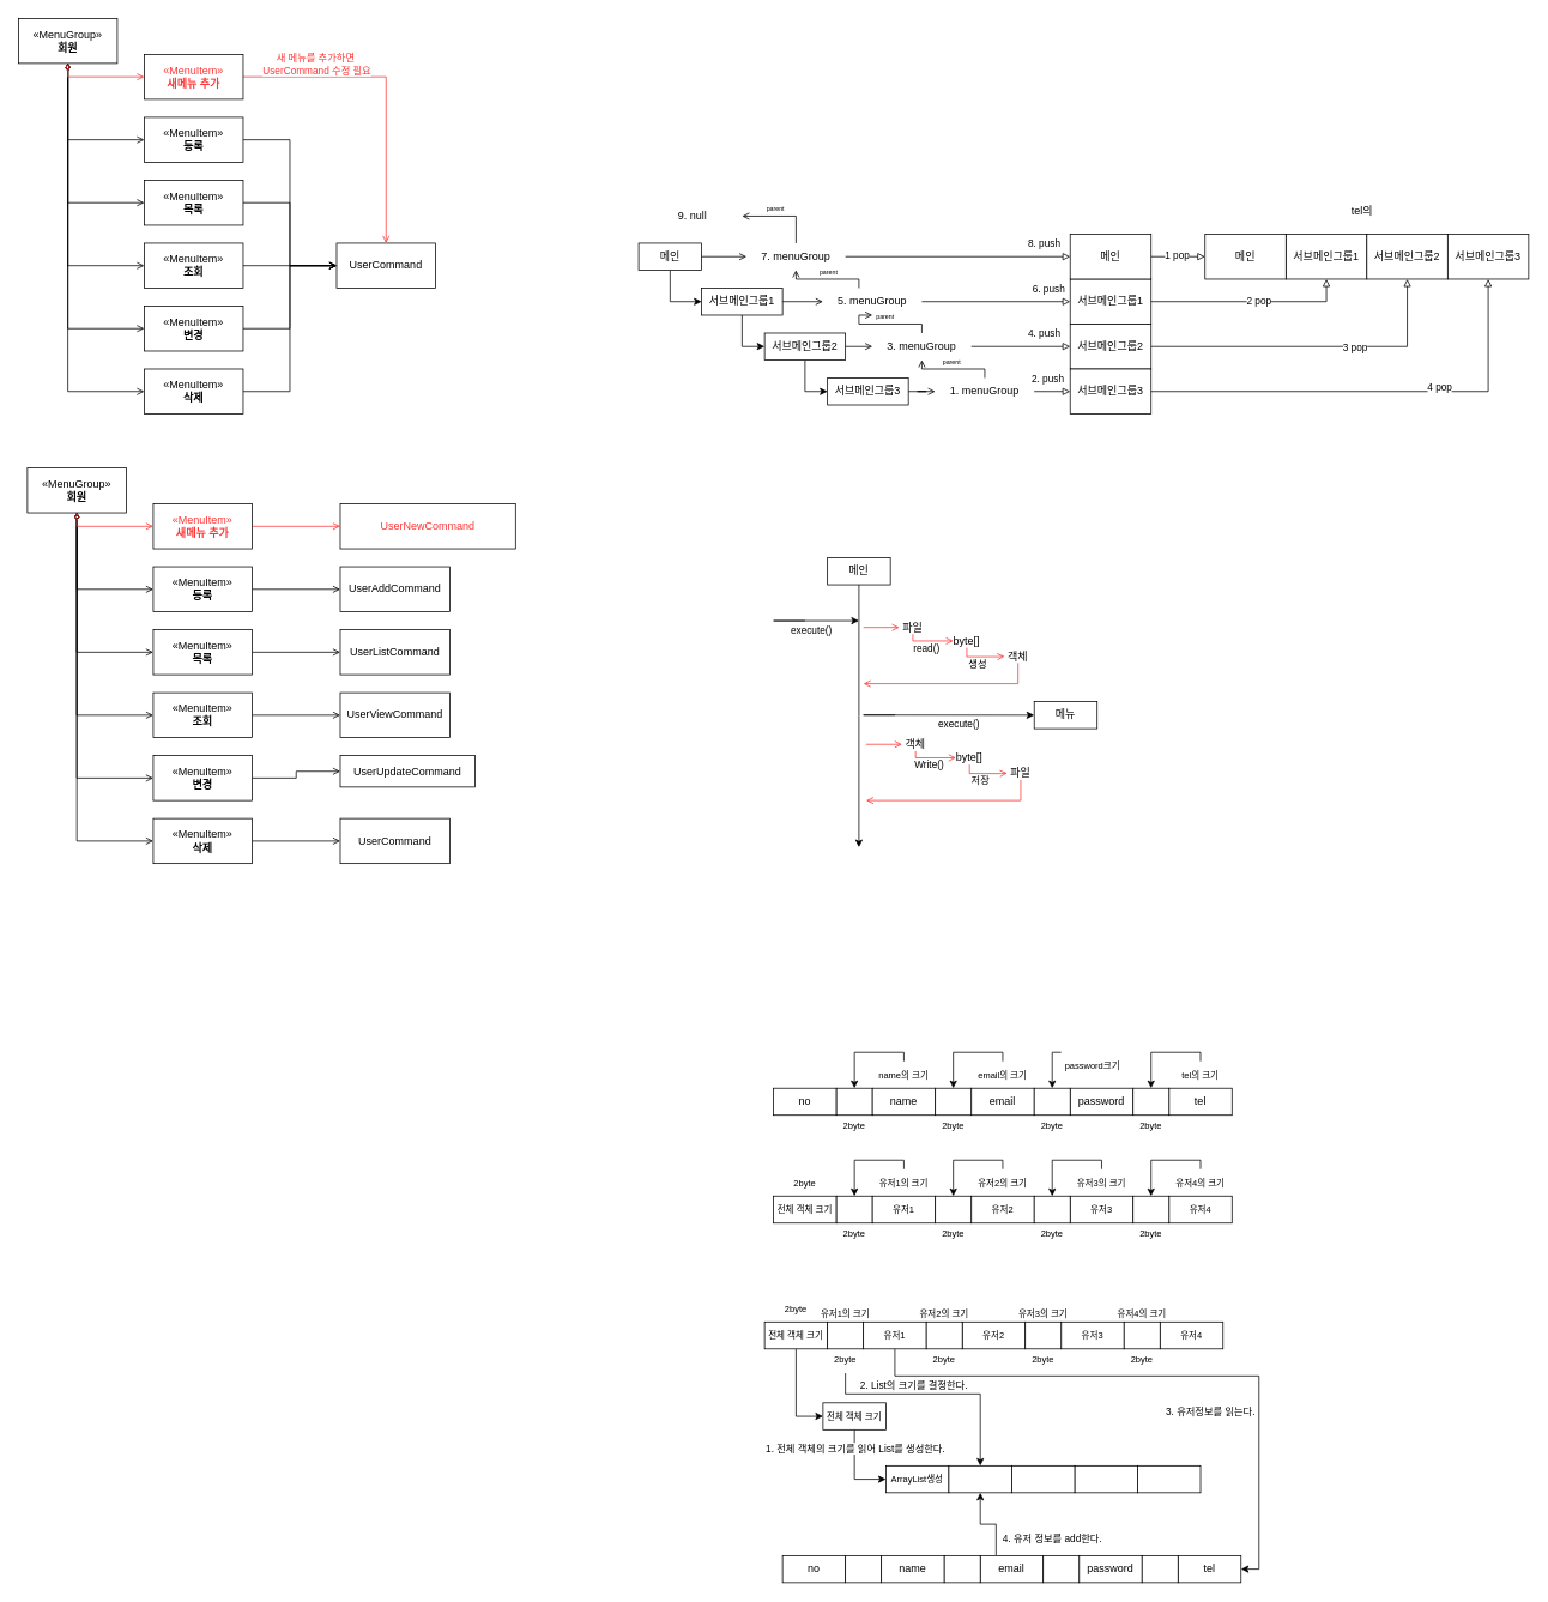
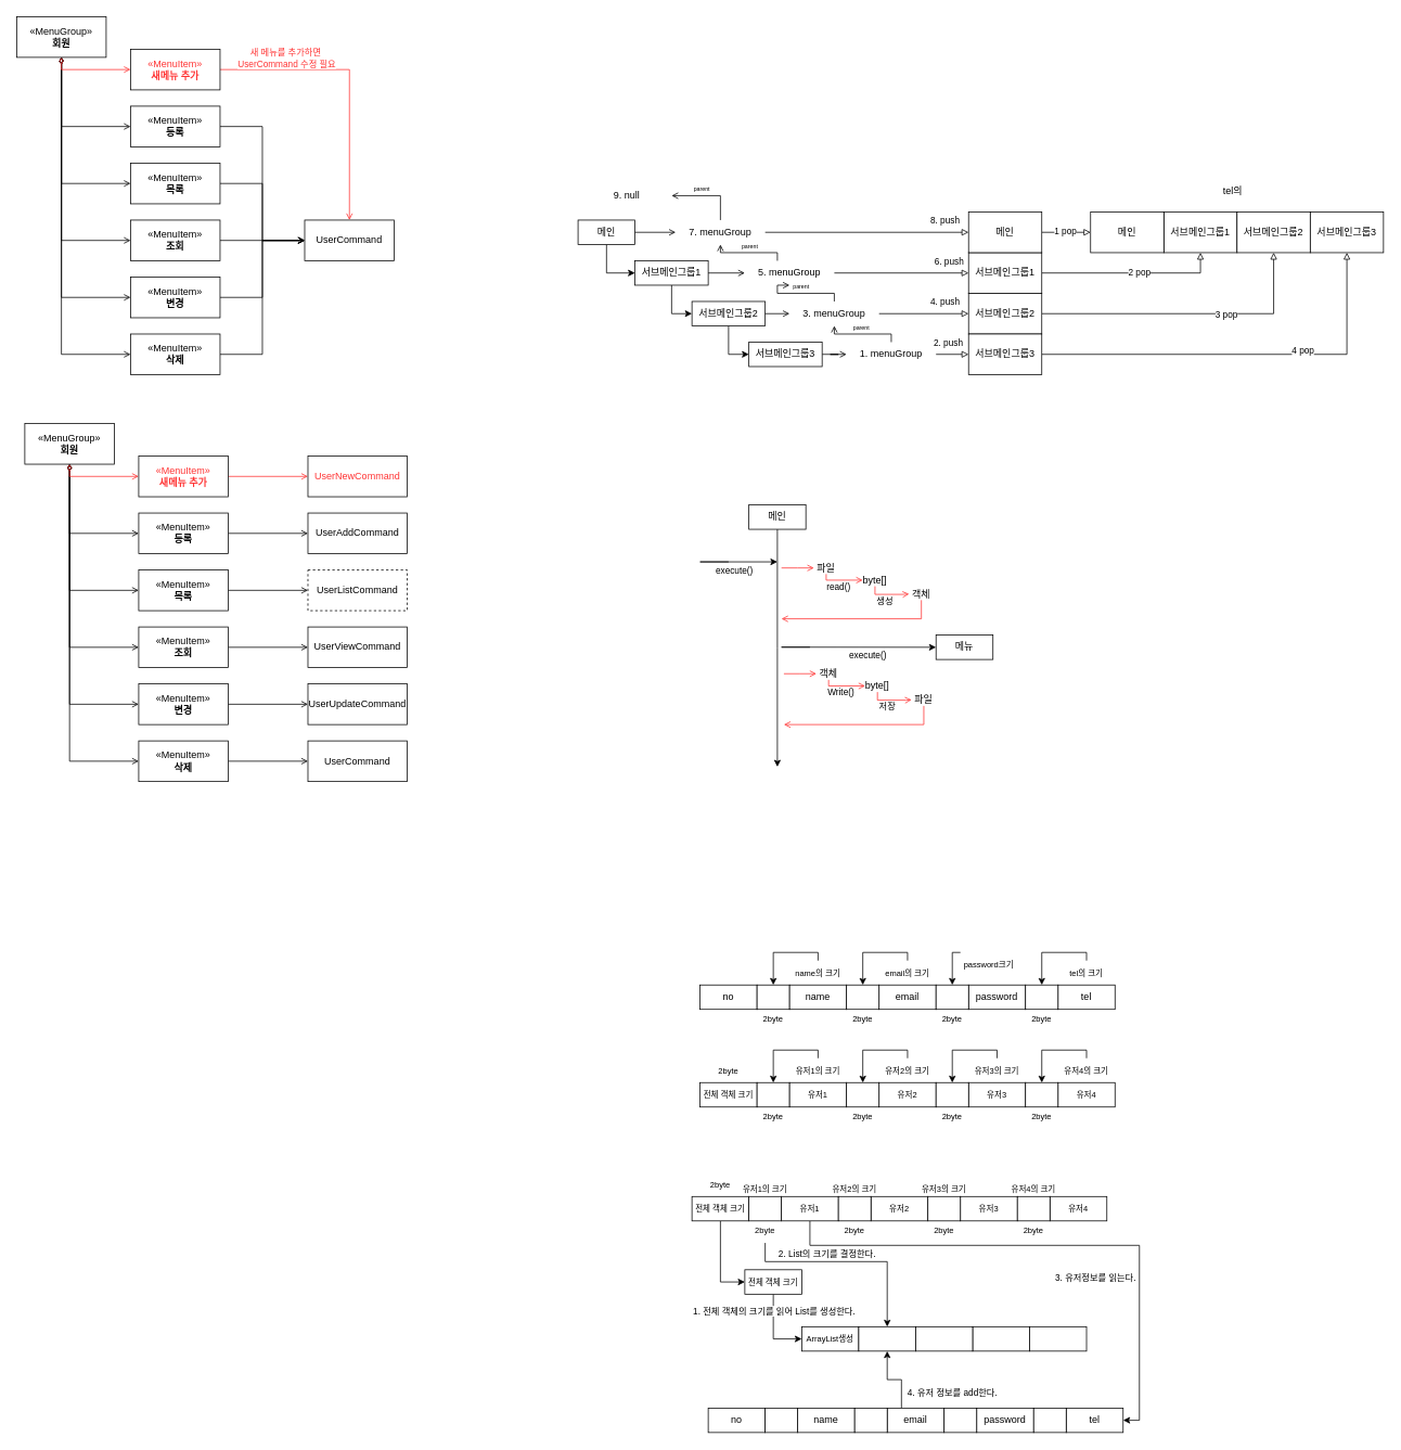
- <mxCell id="47" value="UserNewCommand" style="html=1;whiteSpace=wrap;strokeColor=default;align=center;verticalAlign=middle;fontFamily=Helvetica;fontSize=12;fontColor=#FF3333;fillColor=default;" vertex="1" parent="1"><mxGeometry x="378" y="560" width="195" height="50" as="geometry" /></mxCell>
+ <mxCell id="47" value="UserNewCommand" style="html=1;whiteSpace=wrap;strokeColor=default;align=center;verticalAlign=middle;fontFamily=Helvetica;fontSize=12;fontColor=#FF3333;fillColor=default;" vertex="1" parent="1"><mxGeometry x="378" y="560" width="122" height="50" as="geometry" /></mxCell>
- <mxCell id="44" value="UserListCommand" style="html=1;whiteSpace=wrap;" vertex="1" parent="1"><mxGeometry x="378" y="700" width="122" height="50" as="geometry" /></mxCell>
+ <mxCell id="44" value="UserListCommand" style="html=1;whiteSpace=wrap;dashed=1;" vertex="1" parent="1"><mxGeometry x="378" y="700" width="122" height="50" as="geometry" /></mxCell>
- <mxCell id="45" value="UserUpdateCommand" style="html=1;whiteSpace=wrap;" vertex="1" parent="1"><mxGeometry x="378" y="840" width="150" height="35" as="geometry" /></mxCell>
+ <mxCell id="45" value="UserUpdateCommand" style="html=1;whiteSpace=wrap;" vertex="1" parent="1"><mxGeometry x="378" y="840" width="122" height="50" as="geometry" /></mxCell>
